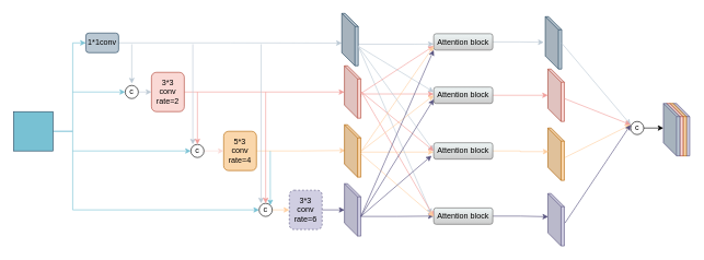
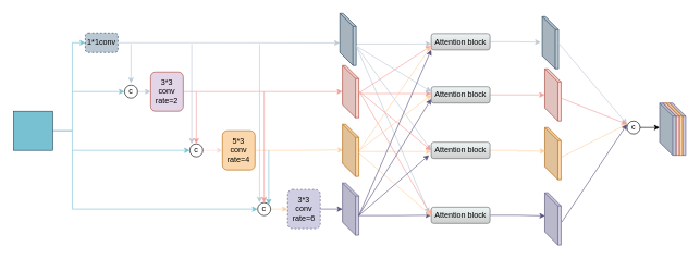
- <mxCell id="6" value="1*1conv" style="rounded=1;whiteSpace=wrap;html=1;strokeColor=#23445d;fillColor=#BAC8D3;" vertex="1" parent="1"><mxGeometry x="130" y="50" width="50" height="30" as="geometry" /></mxCell>
+ <mxCell id="6" value="1*1conv" style="rounded=1;whiteSpace=wrap;html=1;strokeColor=#23445d;fillColor=#BAC8D3;dashed=1;" vertex="1" parent="1"><mxGeometry x="130" y="50" width="50" height="30" as="geometry" /></mxCell>
- <mxCell id="8" value="3*3&lt;br&gt;conv&lt;br&gt;rate=2" style="rounded=1;whiteSpace=wrap;html=1;strokeColor=#ae4132;fillColor=#FAD9D5;" vertex="1" parent="1"><mxGeometry x="230" y="110" width="50" height="60" as="geometry" /></mxCell>
+ <mxCell id="8" value="3*3&lt;br&gt;conv&lt;br&gt;rate=2" style="rounded=1;whiteSpace=wrap;html=1;strokeColor=#ae4132;fillColor=#e1d5e7;" vertex="1" parent="1"><mxGeometry x="230" y="110" width="50" height="60" as="geometry" /></mxCell>
